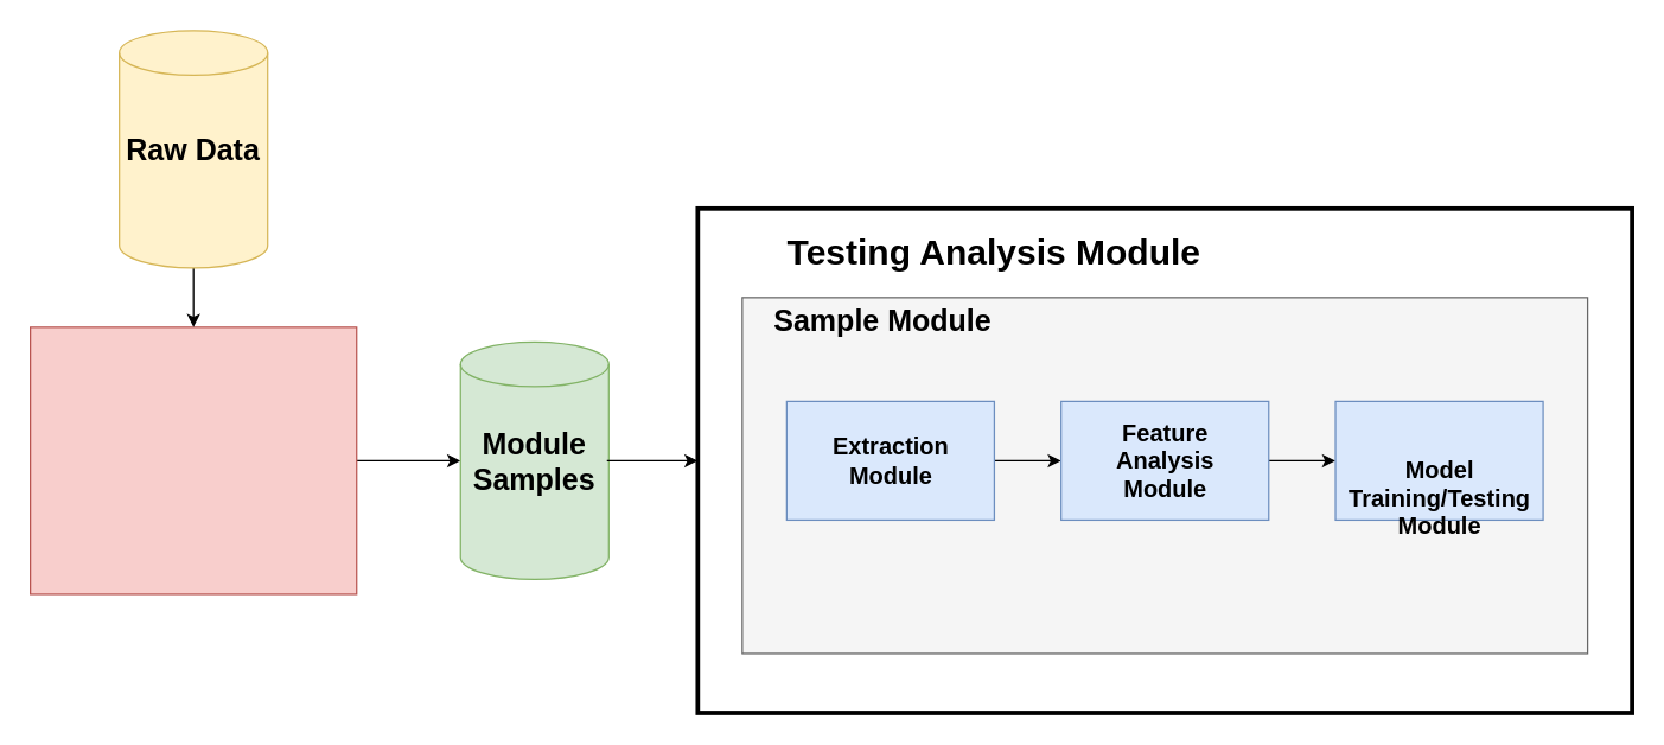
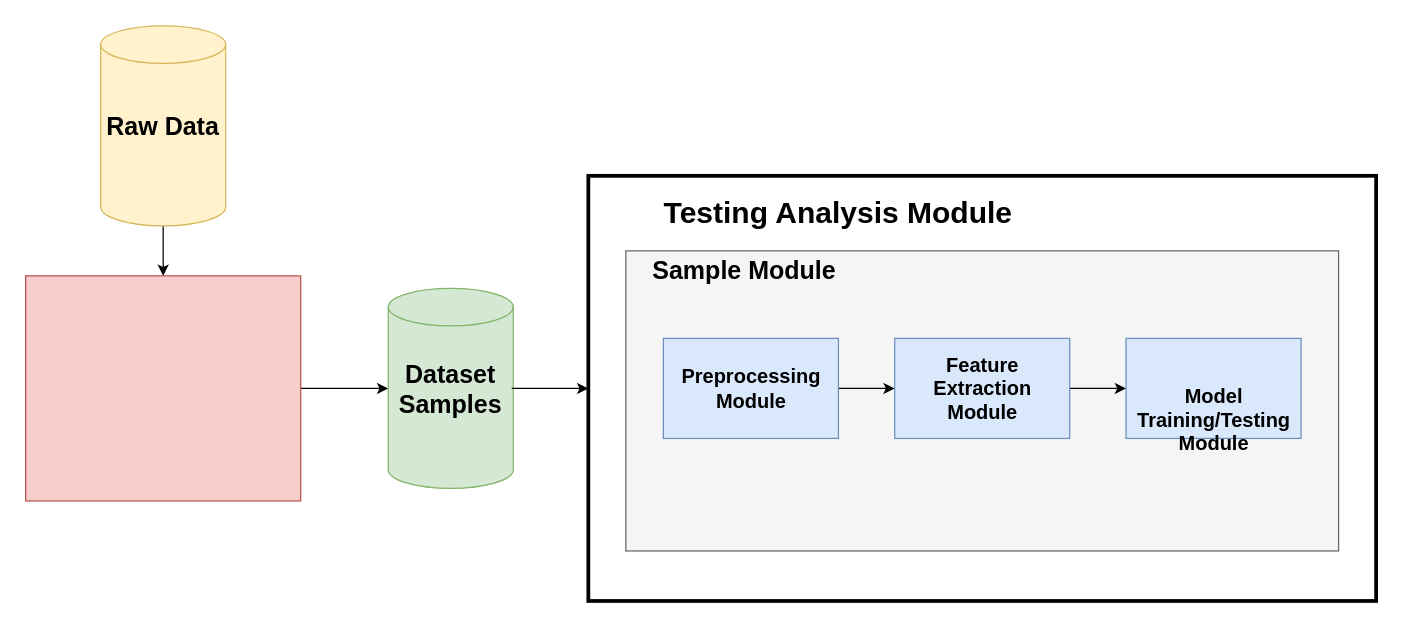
- <mxCell id="18" value="&lt;font size=&quot;1&quot;&gt;&lt;b style=&quot;font-size: 20px&quot;&gt;Module Samples&lt;/b&gt;&lt;/font&gt;" style="text;html=1;align=center;verticalAlign=middle;whiteSpace=wrap;rounded=0;" vertex="1" parent="1"><mxGeometry x="311.25" y="300" width="97.5" height="20" as="geometry" /></mxCell>
+ <mxCell id="18" value="&lt;font size=&quot;1&quot;&gt;&lt;b style=&quot;font-size: 20px&quot;&gt;Dataset Samples&lt;/b&gt;&lt;/font&gt;" style="text;html=1;align=center;verticalAlign=middle;whiteSpace=wrap;rounded=0;" vertex="1" parent="1"><mxGeometry x="311.25" y="300" width="97.5" height="20" as="geometry" /></mxCell>
- <mxCell id="10" value="&lt;font style=&quot;font-size: 16px&quot;&gt;&lt;b&gt;Extraction Module&lt;/b&gt;&lt;/font&gt;" style="text;html=1;strokeColor=none;fillColor=none;align=center;verticalAlign=middle;whiteSpace=wrap;rounded=0;" vertex="1" parent="1"><mxGeometry x="542.5" y="300" width="115" height="20" as="geometry" /></mxCell>
+ <mxCell id="10" value="&lt;font style=&quot;font-size: 16px&quot;&gt;&lt;b&gt;Preprocessing Module&lt;/b&gt;&lt;/font&gt;" style="text;html=1;strokeColor=none;fillColor=none;align=center;verticalAlign=middle;whiteSpace=wrap;rounded=0;" vertex="1" parent="1"><mxGeometry x="542.5" y="300" width="115" height="20" as="geometry" /></mxCell>
- <mxCell id="12" value="&lt;font style=&quot;font-size: 16px&quot;&gt;&lt;b&gt;Feature Analysis Module&lt;/b&gt;&lt;/font&gt;" style="text;html=1;strokeColor=none;fillColor=none;align=center;verticalAlign=middle;whiteSpace=wrap;rounded=0;" vertex="1" parent="1"><mxGeometry x="727.5" y="300" width="115" height="20" as="geometry" /></mxCell>
+ <mxCell id="12" value="&lt;font style=&quot;font-size: 16px&quot;&gt;&lt;b&gt;Feature Extraction Module&lt;/b&gt;&lt;/font&gt;" style="text;html=1;strokeColor=none;fillColor=none;align=center;verticalAlign=middle;whiteSpace=wrap;rounded=0;" vertex="1" parent="1"><mxGeometry x="727.5" y="300" width="115" height="20" as="geometry" /></mxCell>
